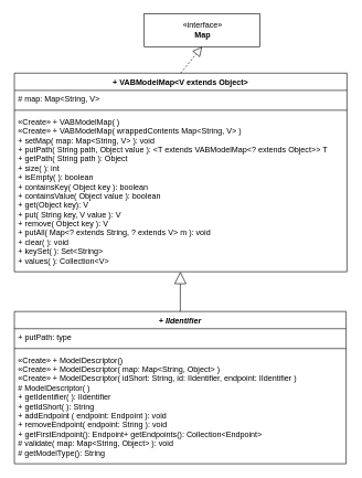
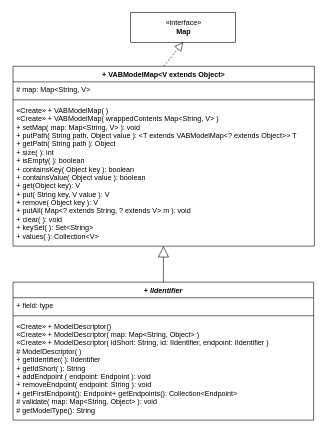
- <mxCell id="9" value="+ putPath: type" style="text;strokeColor=none;fillColor=none;align=left;verticalAlign=top;spacingLeft=4;spacingRight=4;overflow=hidden;rotatable=0;points=[[0,0.5],[1,0.5]];portConstraint=eastwest;" vertex="1" parent="8"><mxGeometry y="26" width="501.25" height="26" as="geometry" /></mxCell>
+ <mxCell id="9" value="+ field: type" style="text;strokeColor=none;fillColor=none;align=left;verticalAlign=top;spacingLeft=4;spacingRight=4;overflow=hidden;rotatable=0;points=[[0,0.5],[1,0.5]];portConstraint=eastwest;" vertex="1" parent="8"><mxGeometry y="26" width="501.25" height="26" as="geometry" /></mxCell>
